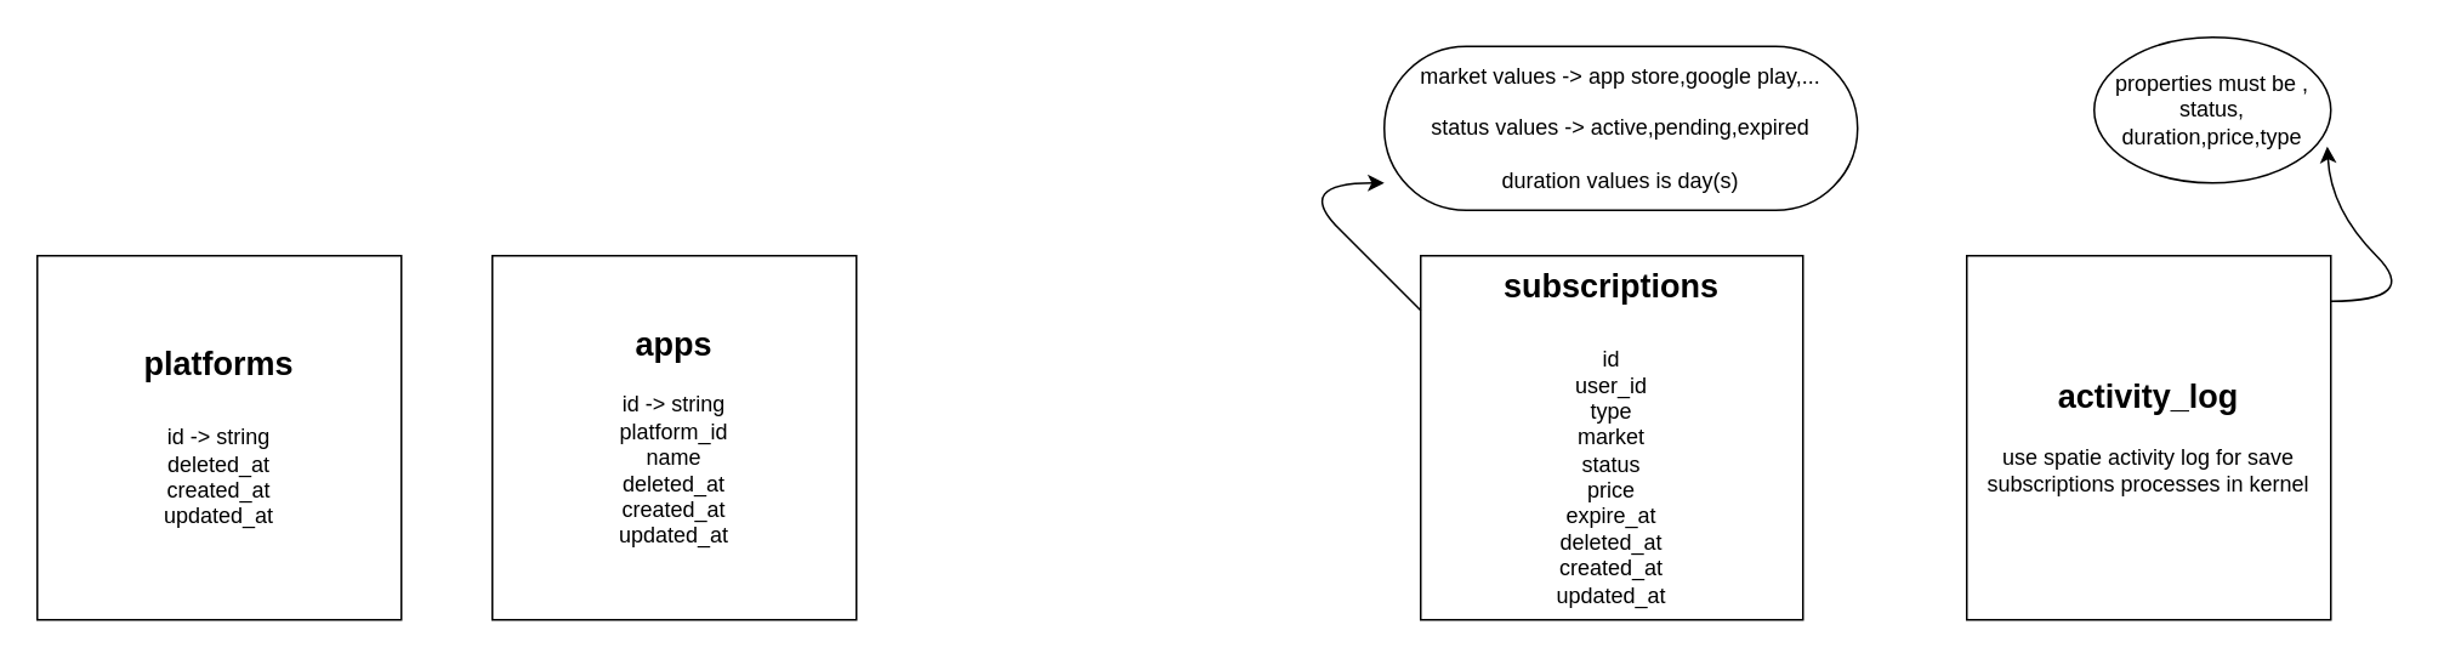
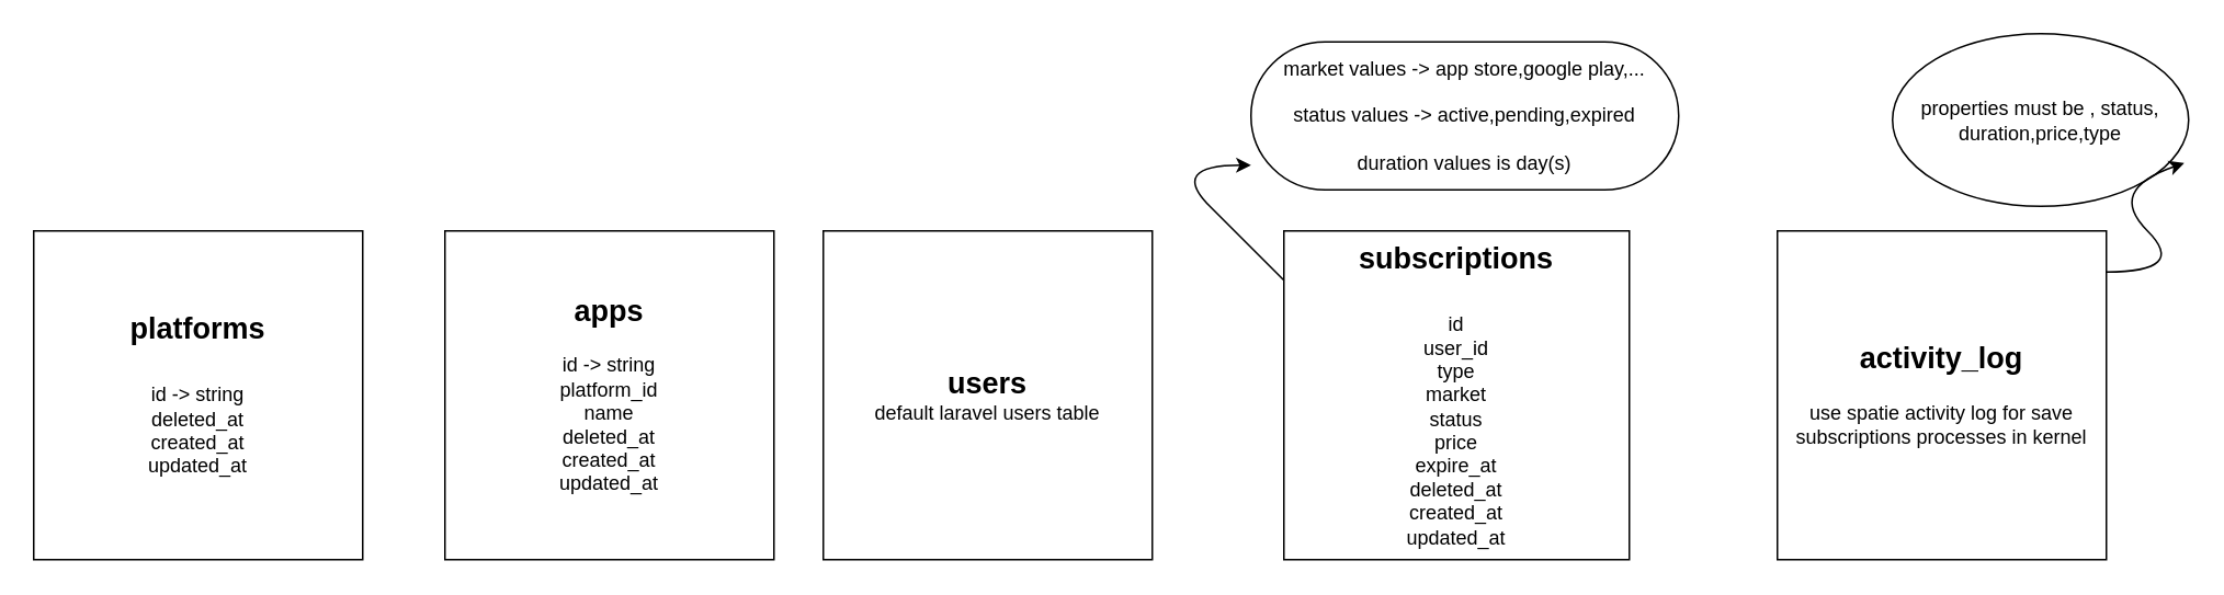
- <mxCell id="8" value="properties must be , status, duration,price,type" style="ellipse;whiteSpace=wrap;html=1;" parent="1" vertex="1"><mxGeometry x="1150" y="20" width="130" height="80" as="geometry" /></mxCell>
+ <mxCell id="8" value="properties must be , status, duration,price,type" style="ellipse;whiteSpace=wrap;html=1;" parent="1" vertex="1"><mxGeometry x="1150" y="20" width="180" height="105" as="geometry" /></mxCell>
+ <mxCell id="9" value="&lt;span style=&quot;font-size: 18px;&quot;&gt;&lt;b&gt;users&lt;/b&gt;&lt;/span&gt;&lt;br&gt;default laravel users table&lt;br&gt;" style="whiteSpace=wrap;html=1;aspect=fixed;" parent="1" vertex="1"><mxGeometry x="500" y="140" width="200" height="200" as="geometry" /></mxCell>
